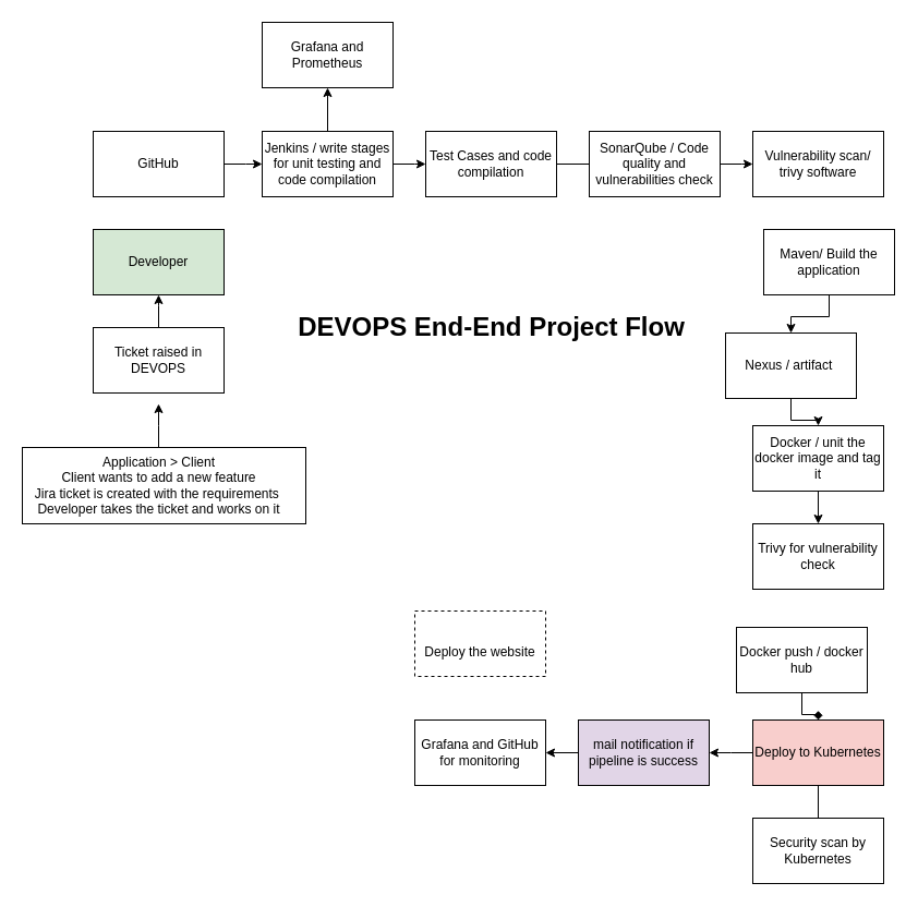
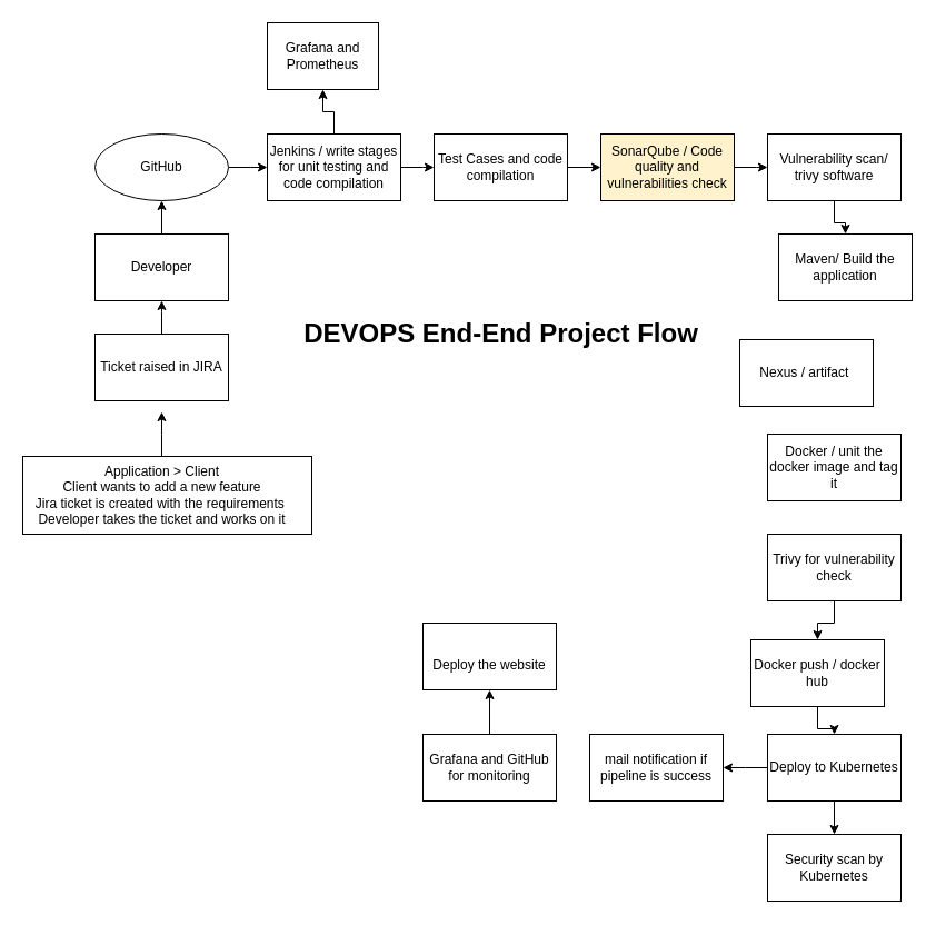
- <mxCell id="38" value="Grafana and Prometheus" style="rounded=0;whiteSpace=wrap;html=1;" vertex="1" parent="1"><mxGeometry x="240" y="20" width="120" height="60" as="geometry" /></mxCell>
+ <mxCell id="38" value="Grafana and Prometheus" style="rounded=0;whiteSpace=wrap;html=1;" vertex="1" parent="1"><mxGeometry x="240" y="20" width="100" height="60" as="geometry" /></mxCell>
- <mxCell id="10" value="GitHub" style="rounded=0;whiteSpace=wrap;html=1;" vertex="1" parent="1"><mxGeometry x="85" y="120" width="120" height="60" as="geometry" /></mxCell>
+ <mxCell id="10" value="GitHub" style="ellipse;whiteSpace=wrap;html=1;" vertex="1" parent="1"><mxGeometry x="85" y="120" width="120" height="60" as="geometry" /></mxCell>
- <mxCell id="14" style="edgeStyle=orthogonalEdgeStyle;rounded=0;orthogonalLoop=1;jettySize=auto;html=1;endArrow=none;" edge="1" parent="1" source="15" target="17"><mxGeometry relative="1" as="geometry"><mxPoint x="540" y="150" as="targetPoint" /></mxGeometry></mxCell>
+ <mxCell id="14" style="edgeStyle=orthogonalEdgeStyle;rounded=0;orthogonalLoop=1;jettySize=auto;html=1;" edge="1" parent="1" source="15" target="17"><mxGeometry relative="1" as="geometry"><mxPoint x="540" y="150" as="targetPoint" /></mxGeometry></mxCell>
- <mxCell id="17" value="SonarQube / Code quality and vulnerabilities check" style="rounded=0;whiteSpace=wrap;html=1;" vertex="1" parent="1"><mxGeometry x="540" y="120" width="120" height="60" as="geometry" /></mxCell>
+ <mxCell id="17" value="SonarQube / Code quality and vulnerabilities check" style="rounded=0;whiteSpace=wrap;html=1;fillColor=#fff2cc;" vertex="1" parent="1"><mxGeometry x="540" y="120" width="120" height="60" as="geometry" /></mxCell>
+ <mxCell id="7" style="edgeStyle=orthogonalEdgeStyle;rounded=0;orthogonalLoop=1;jettySize=auto;html=1;" edge="1" parent="1" source="8" target="10"><mxGeometry relative="1" as="geometry"><mxPoint x="145" y="160" as="targetPoint" /></mxGeometry></mxCell>
+ <mxCell id="18" style="edgeStyle=orthogonalEdgeStyle;rounded=0;orthogonalLoop=1;jettySize=auto;html=1;" edge="1" parent="1" source="19" target="21"><mxGeometry relative="1" as="geometry"><mxPoint x="750" y="220" as="targetPoint" /></mxGeometry></mxCell>
- <mxCell id="8" value="Developer" style="rounded=0;whiteSpace=wrap;html=1;fillColor=#d5e8d4;" vertex="1" parent="1"><mxGeometry x="85" y="210" width="120" height="60" as="geometry" /></mxCell>
+ <mxCell id="8" value="Developer" style="rounded=0;whiteSpace=wrap;html=1;" vertex="1" parent="1"><mxGeometry x="85" y="210" width="120" height="60" as="geometry" /></mxCell>
- <mxCell id="20" style="edgeStyle=orthogonalEdgeStyle;rounded=0;orthogonalLoop=1;jettySize=auto;html=1;" edge="1" parent="1" source="21" target="23"><mxGeometry relative="1" as="geometry"><mxPoint x="750" y="310" as="targetPoint" /></mxGeometry></mxCell>
- <mxCell id="6" value="Ticket raised in DEVOPS" style="rounded=0;whiteSpace=wrap;html=1;" vertex="1" parent="1"><mxGeometry x="85" y="300" width="120" height="60" as="geometry" /></mxCell>
+ <mxCell id="6" value="Ticket raised in JIRA" style="rounded=0;whiteSpace=wrap;html=1;" vertex="1" parent="1"><mxGeometry x="85" y="300" width="120" height="60" as="geometry" /></mxCell>
- <mxCell id="22" style="edgeStyle=orthogonalEdgeStyle;rounded=0;orthogonalLoop=1;jettySize=auto;html=1;" edge="1" parent="1" source="23" target="25"><mxGeometry relative="1" as="geometry"><mxPoint x="750" y="390" as="targetPoint" /></mxGeometry></mxCell>
- <mxCell id="24" style="edgeStyle=orthogonalEdgeStyle;rounded=0;orthogonalLoop=1;jettySize=auto;html=1;" edge="1" parent="1" source="25" target="27"><mxGeometry relative="1" as="geometry"><mxPoint x="750" y="480" as="targetPoint" /></mxGeometry></mxCell>
+ <mxCell id="26" style="edgeStyle=orthogonalEdgeStyle;rounded=0;orthogonalLoop=1;jettySize=auto;html=1;" edge="1" parent="1" source="27" target="29"><mxGeometry relative="1" as="geometry"><mxPoint x="750" y="570" as="targetPoint" /></mxGeometry></mxCell>
- <mxCell id="39" value="&lt;br&gt;Deploy the website" style="rounded=0;whiteSpace=wrap;html=1;dashed=1;" vertex="1" parent="1"><mxGeometry x="380" y="560" width="120" height="60" as="geometry" /></mxCell>
+ <mxCell id="39" value="&lt;br&gt;Deploy the website" style="rounded=0;whiteSpace=wrap;html=1;" vertex="1" parent="1"><mxGeometry x="380" y="560" width="120" height="60" as="geometry" /></mxCell>
+ <mxCell id="36" style="edgeStyle=orthogonalEdgeStyle;rounded=0;orthogonalLoop=1;jettySize=auto;html=1;" edge="1" parent="1" source="37" target="39"><mxGeometry relative="1" as="geometry"><mxPoint x="440" y="620" as="targetPoint" /></mxGeometry></mxCell>
- <mxCell id="28" style="edgeStyle=orthogonalEdgeStyle;rounded=0;orthogonalLoop=1;jettySize=auto;html=1;endArrow=diamond;" edge="1" parent="1" source="29" target="32"><mxGeometry relative="1" as="geometry"><mxPoint x="750" y="660" as="targetPoint" /></mxGeometry></mxCell>
+ <mxCell id="28" style="edgeStyle=orthogonalEdgeStyle;rounded=0;orthogonalLoop=1;jettySize=auto;html=1;" edge="1" parent="1" source="29" target="32"><mxGeometry relative="1" as="geometry"><mxPoint x="750" y="660" as="targetPoint" /></mxGeometry></mxCell>
- <mxCell id="34" style="edgeStyle=orthogonalEdgeStyle;rounded=0;orthogonalLoop=1;jettySize=auto;html=1;" edge="1" parent="1" source="35" target="37"><mxGeometry relative="1" as="geometry"><mxPoint x="500" y="690" as="targetPoint" /></mxGeometry></mxCell>
- <mxCell id="35" value="mail notification if pipeline is success" style="rounded=0;whiteSpace=wrap;html=1;fillColor=#e1d5e7;" vertex="1" parent="1"><mxGeometry x="530" y="660" width="120" height="60" as="geometry" /></mxCell>
+ <mxCell id="35" value="mail notification if pipeline is success" style="rounded=0;whiteSpace=wrap;html=1;" vertex="1" parent="1"><mxGeometry x="530" y="660" width="120" height="60" as="geometry" /></mxCell>
- <mxCell id="32" value="Deploy to Kubernetes" style="rounded=0;whiteSpace=wrap;html=1;fillColor=#f8cecc;" vertex="1" parent="1"><mxGeometry x="690" y="660" width="120" height="60" as="geometry" /></mxCell>
+ <mxCell id="32" value="Deploy to Kubernetes" style="rounded=0;whiteSpace=wrap;html=1;" vertex="1" parent="1"><mxGeometry x="690" y="660" width="120" height="60" as="geometry" /></mxCell>
- <mxCell id="31" style="edgeStyle=orthogonalEdgeStyle;rounded=0;orthogonalLoop=1;jettySize=auto;html=1;endArrow=none;" edge="1" parent="1" source="32" target="33"><mxGeometry relative="1" as="geometry"><mxPoint x="750" y="750" as="targetPoint" /></mxGeometry></mxCell>
+ <mxCell id="31" style="edgeStyle=orthogonalEdgeStyle;rounded=0;orthogonalLoop=1;jettySize=auto;html=1;" edge="1" parent="1" source="32" target="33"><mxGeometry relative="1" as="geometry"><mxPoint x="750" y="750" as="targetPoint" /></mxGeometry></mxCell>
